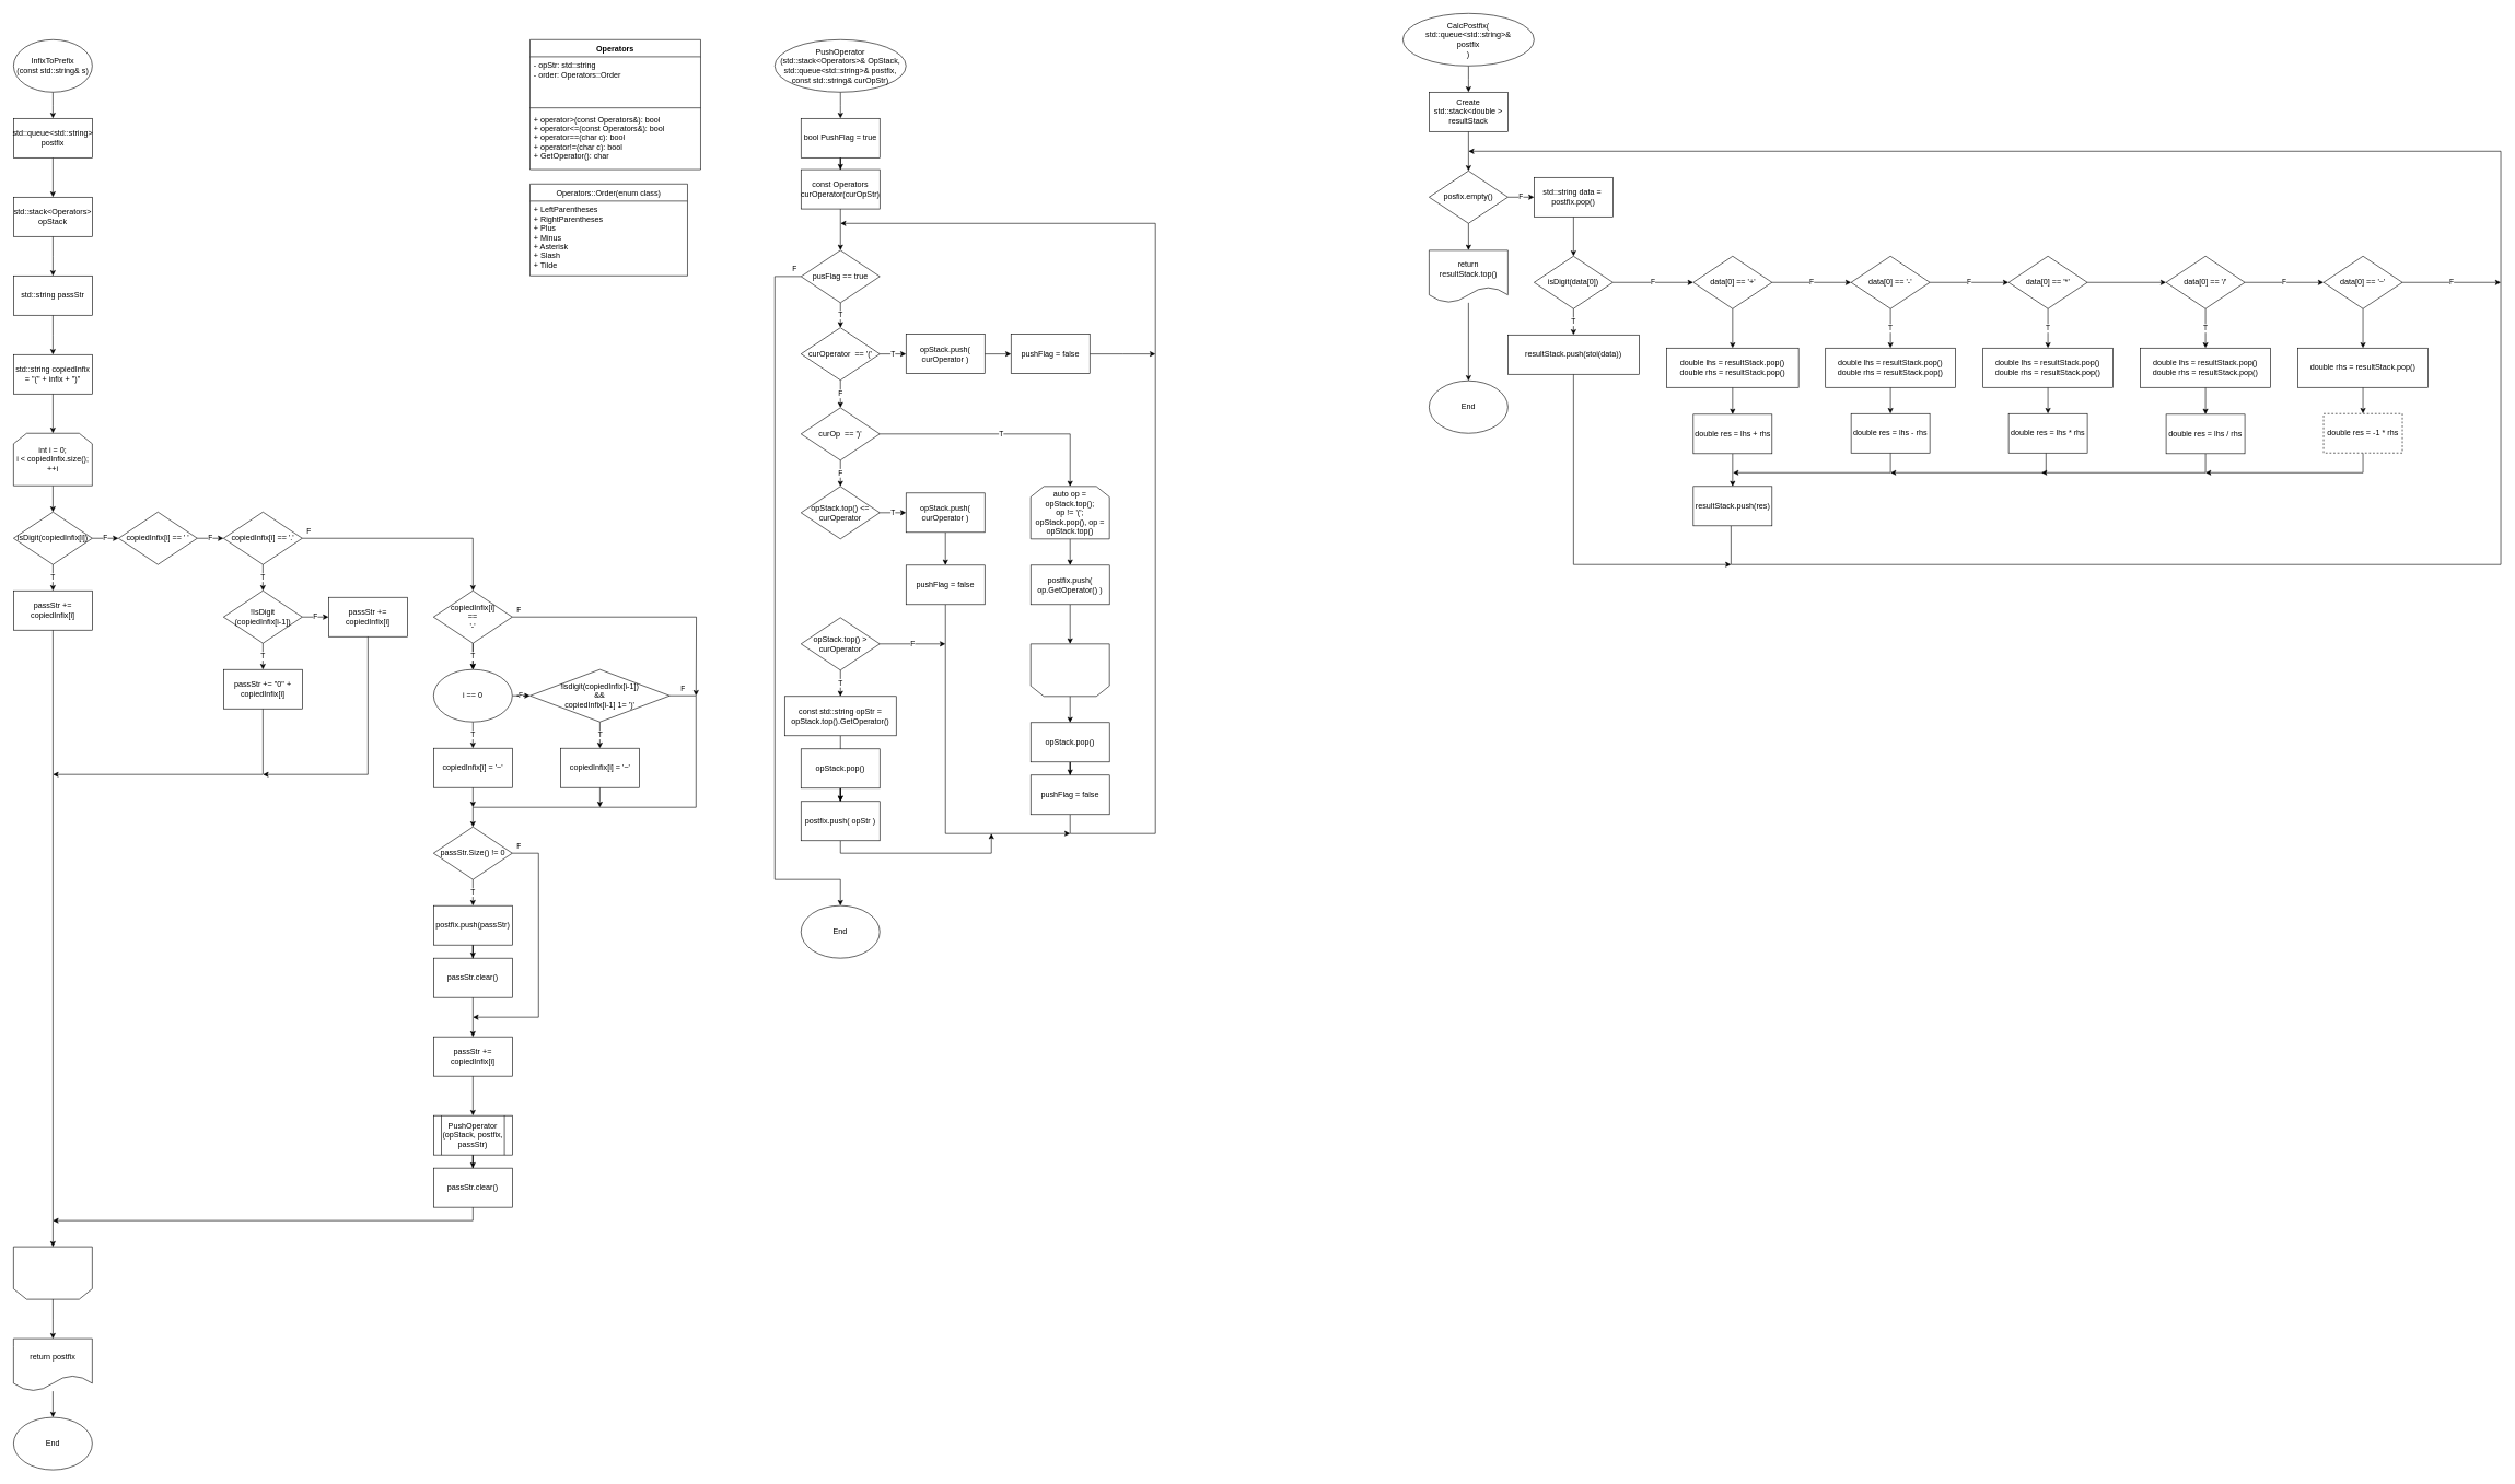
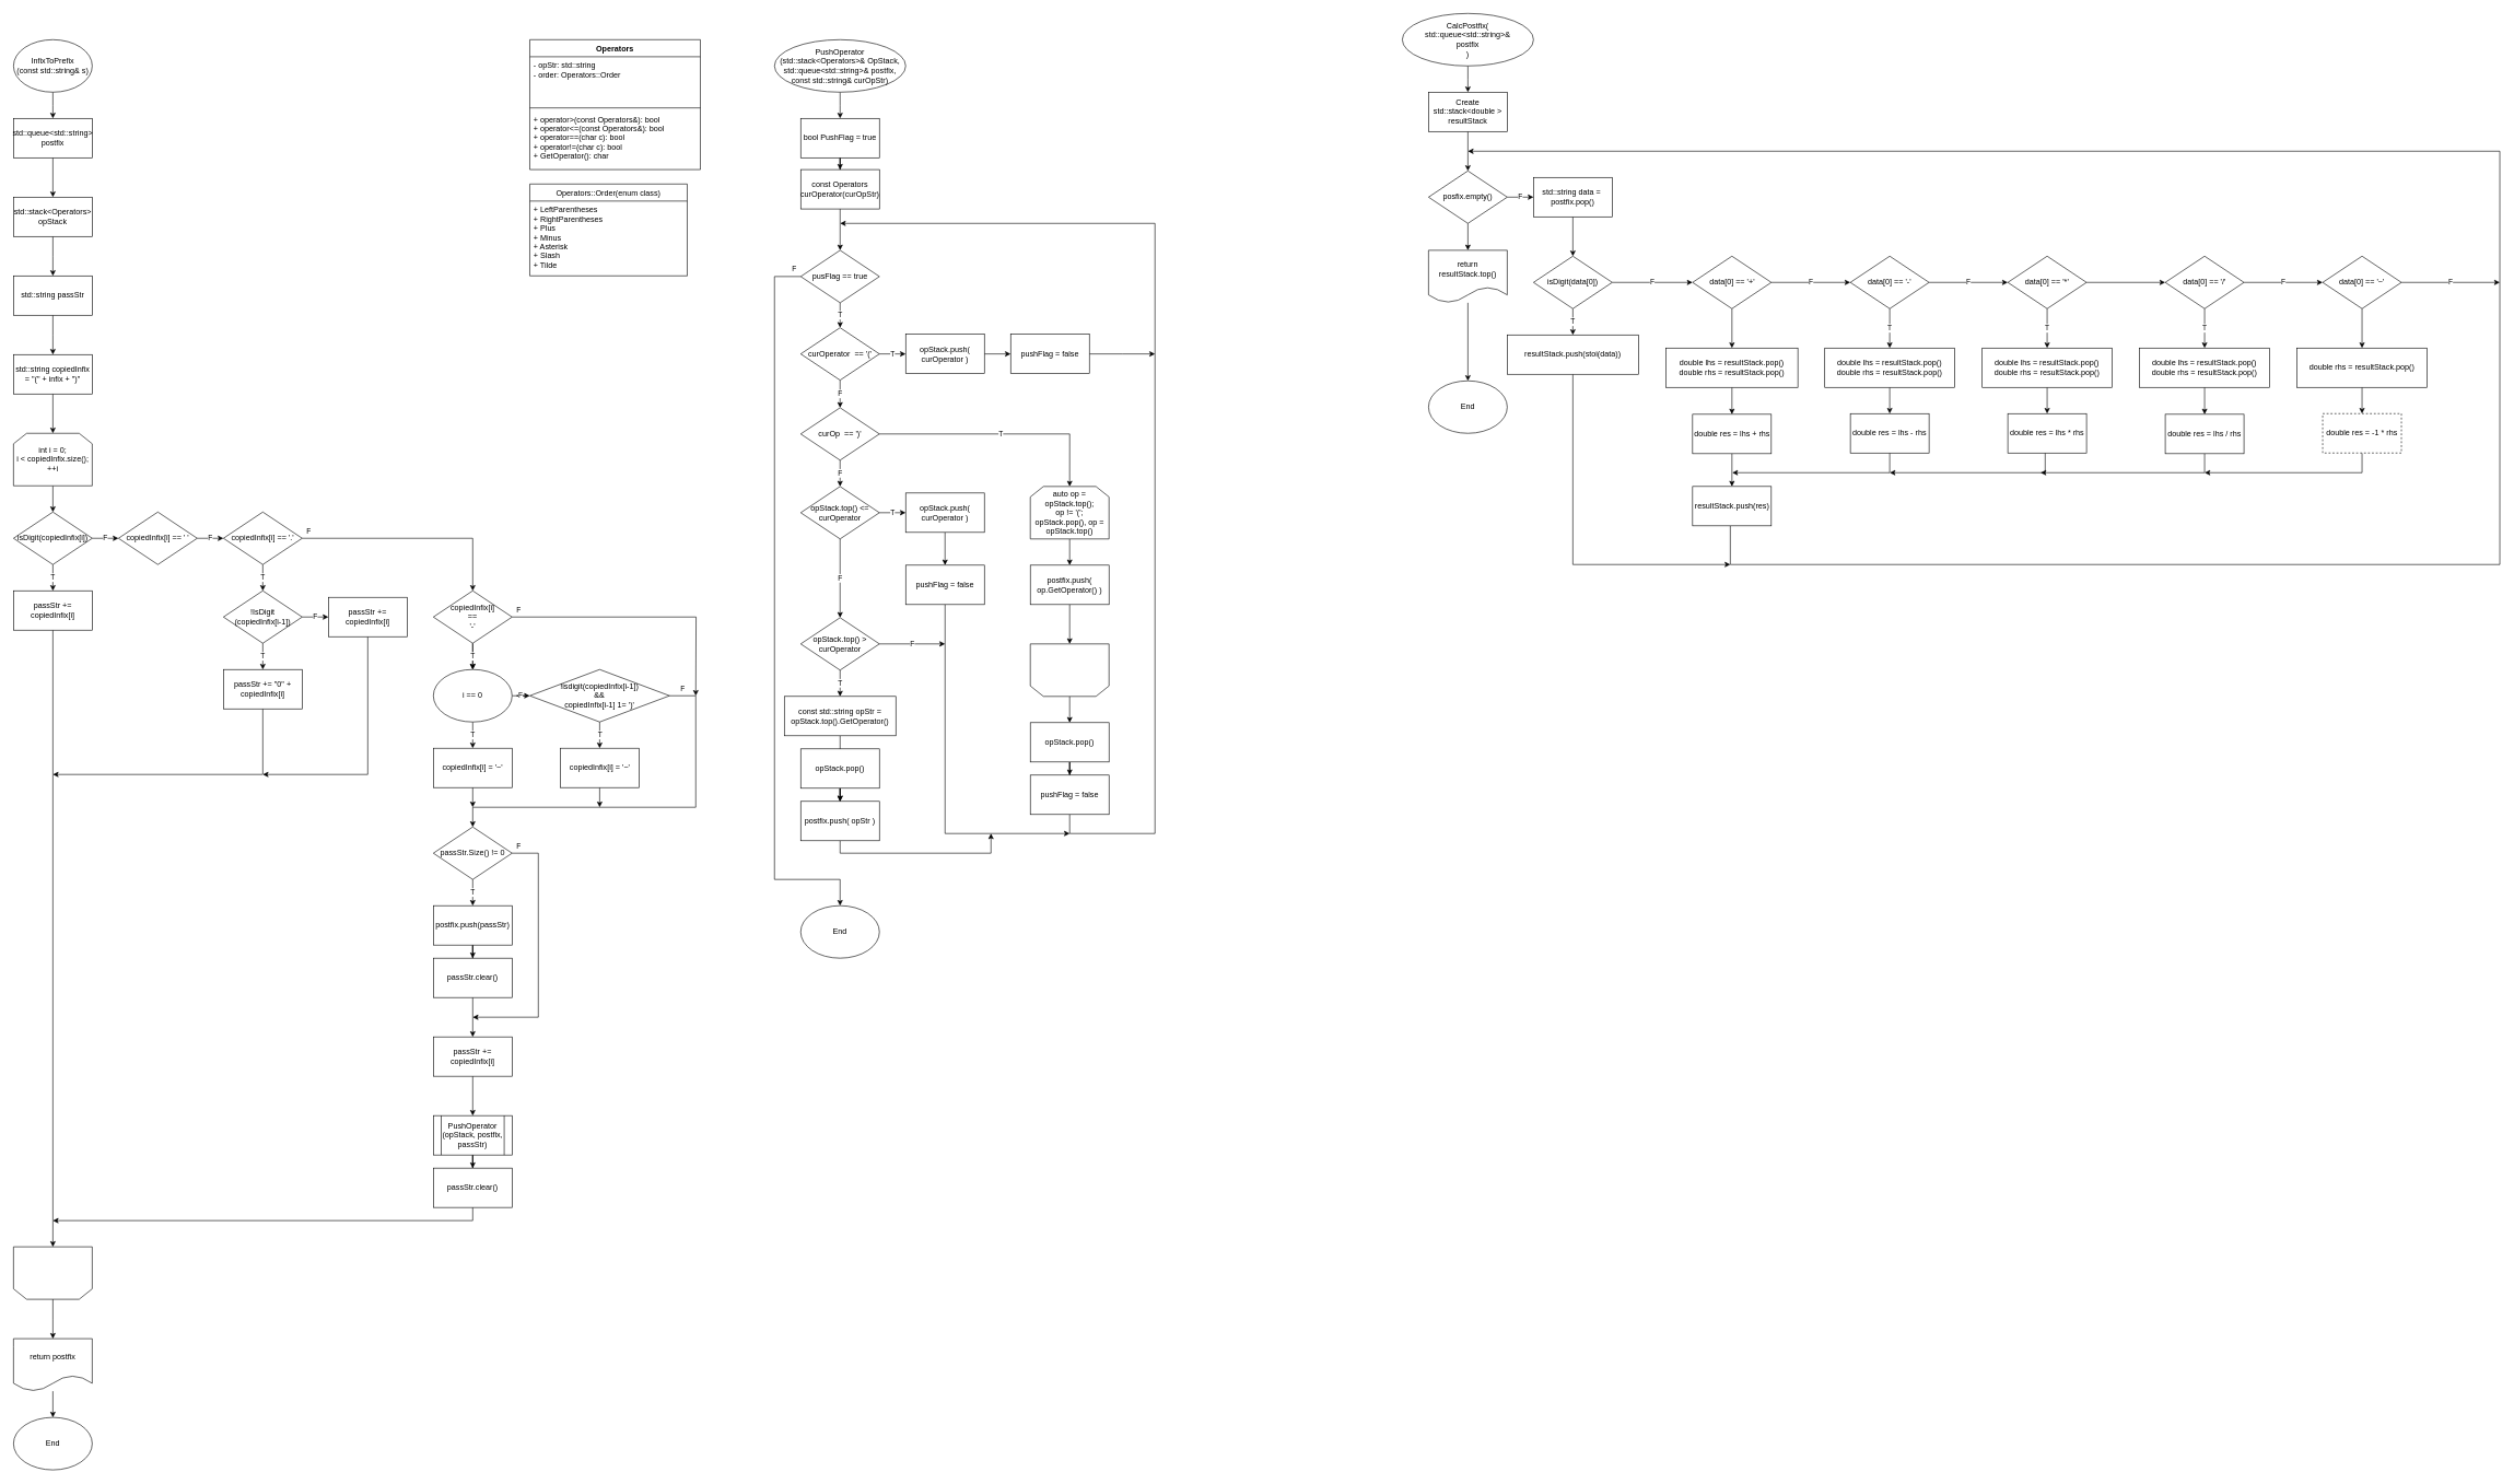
+ <mxCell id="27" value="F" style="edgeStyle=orthogonalEdgeStyle;rounded=0;orthogonalLoop=1;jettySize=auto;html=1;entryX=0.5;entryY=0;entryDx=0;entryDy=0;" parent="1" source="28" target="133" edge="1"><mxGeometry relative="1" as="geometry"><mxPoint x="1279.96" y="861" as="targetPoint" /></mxGeometry></mxCell>
